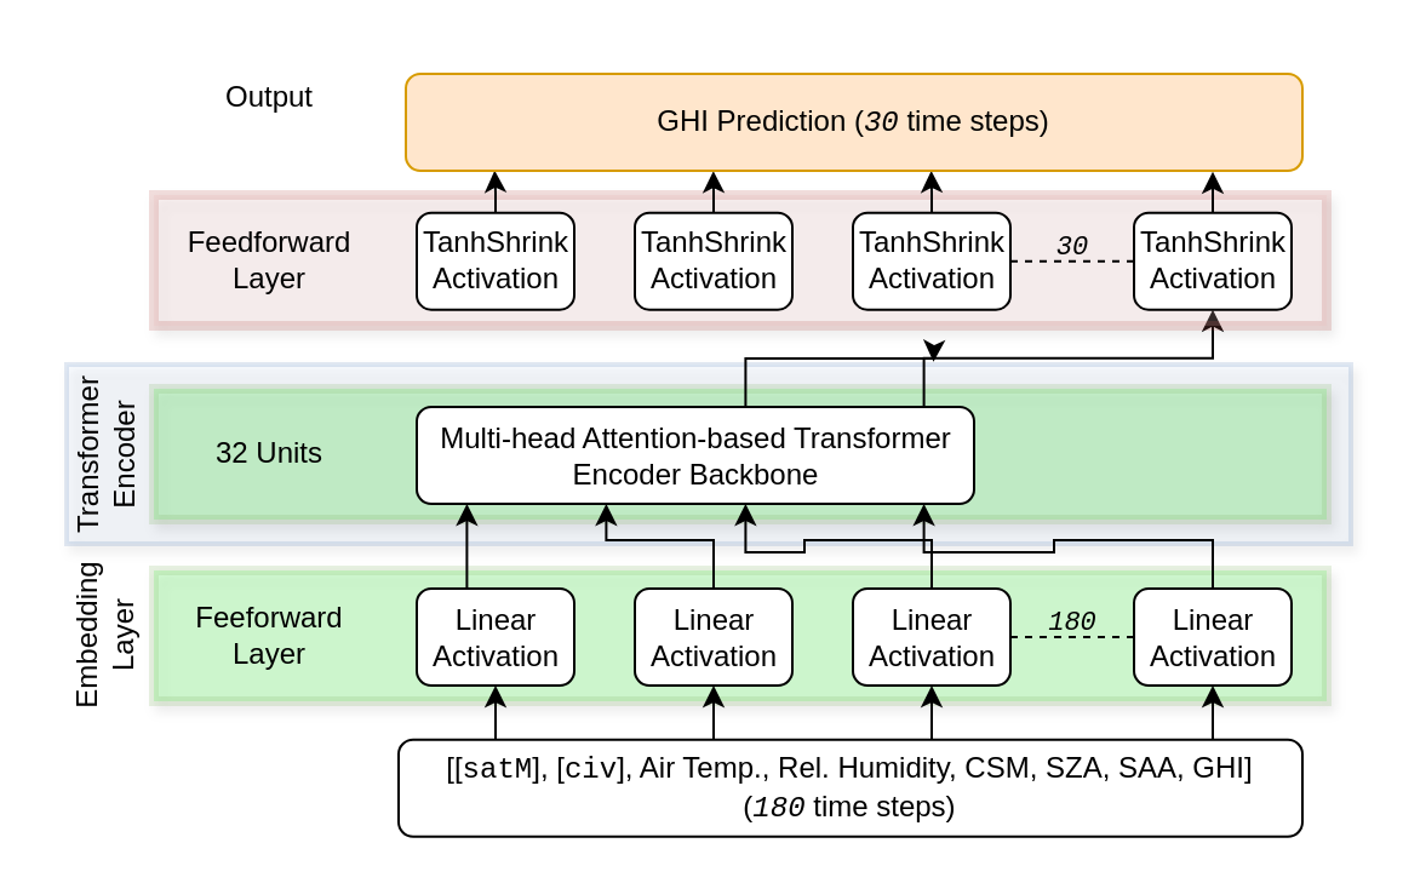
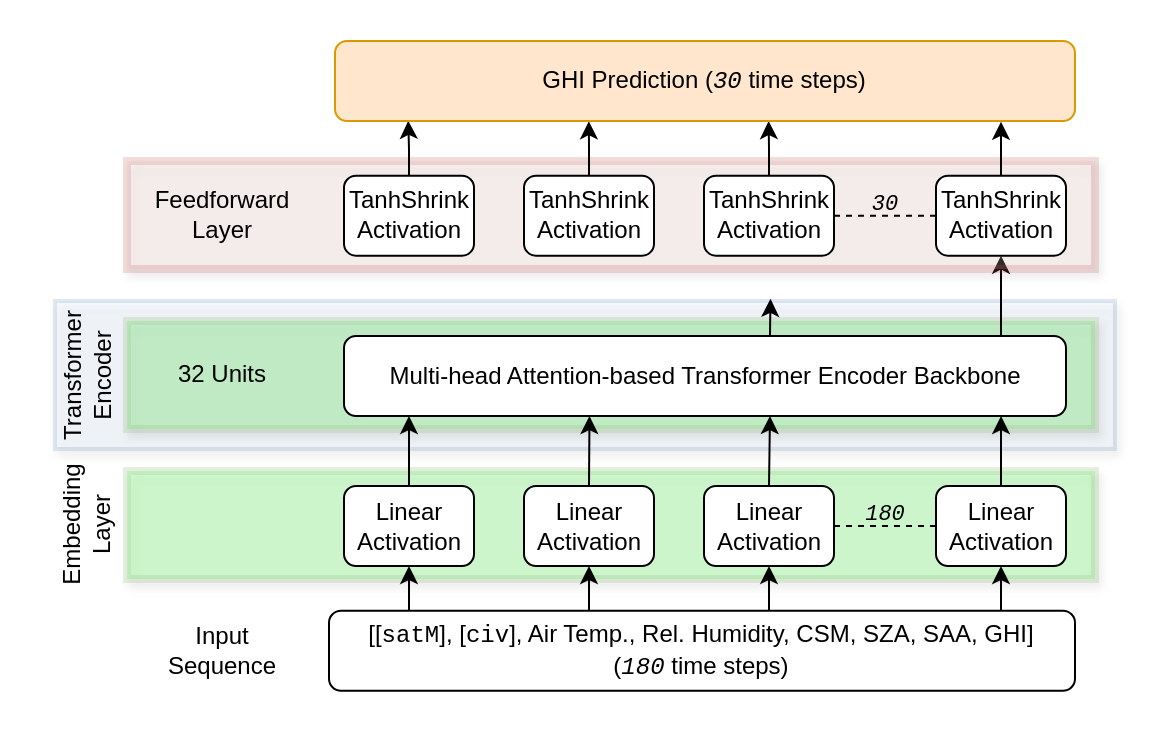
- <mxCell id="36" value="Output" style="text;html=1;strokeColor=none;fillColor=none;align=center;verticalAlign=middle;whiteSpace=wrap;rounded=0;" vertex="1" parent="1"><mxGeometry x="91" y="30" width="40" height="20" as="geometry" /></mxCell>
- <mxCell id="35" value="GHI Prediction (&lt;font face=&quot;Courier New&quot;&gt;&lt;i&gt;30&lt;/i&gt;&lt;/font&gt;&amp;nbsp;time steps)" style="rounded=1;whiteSpace=wrap;html=1;fillColor=#ffe6cc;strokeColor=#d79b00;" vertex="1" parent="1"><mxGeometry x="167" y="30" width="370" height="40" as="geometry" /></mxCell>
+ <mxCell id="35" value="GHI Prediction (&lt;font face=&quot;Courier New&quot;&gt;&lt;i&gt;30&lt;/i&gt;&lt;/font&gt;&amp;nbsp;time steps)" style="rounded=1;whiteSpace=wrap;html=1;fillColor=#ffe6cc;strokeColor=#d79b00;" vertex="1" parent="1"><mxGeometry x="167" y="20" width="370" height="40" as="geometry" /></mxCell>
- <mxCell id="18" value="Multi-head Attention-based Transformer Encoder Backbone" style="rounded=1;whiteSpace=wrap;html=1;imageWidth=24;points=[[0,0,0,0,0],[0,0.25,0,0,0],[0,0.5,0,0,0],[0,0.75,0,0,0],[0,1,0,0,0],[0.01,0,0,0,0],[0.01,1,0,0,0],[0.02,0,0,0,0],[0.02,1,0,0,0],[0.03,0,0,0,0],[0.03,1,0,0,0],[0.04,0,0,0,0],[0.04,1,0,0,0],[0.05,0,0,0,0],[0.05,1,0,0,0],[0.06,0,0,0,0],[0.06,1,0,0,0],[0.07,0,0,0,0],[0.07,1,0,0,0],[0.08,0,0,0,0],[0.08,1,0,0,0],[0.09,0,0,0,0],[0.09,1,0,0,0],[0.1,0,0,0,0],[0.1,1,0,0,0],[0.11,0,0,0,0],[0.11,1,0,0,0],[0.12,0,0,0,0],[0.12,1,0,0,0],[0.13,0,0,0,0],[0.13,1,0,0,0],[0.14,0,0,0,0],[0.14,1,0,0,0],[0.15,0,0,0,0],[0.15,1,0,0,0],[0.16,0,0,0,0],[0.16,1,0,0,0],[0.17,0,0,0,0],[0.17,1,0,0,0],[0.18,0,0,0,0],[0.18,1,0,0,0],[0.19,0,0,0,0],[0.19,1,0,0,0],[0.2,0,0,0,0],[0.2,1,0,0,0],[0.21,0,0,0,0],[0.21,1,0,0,0],[0.22,0,0,0,0],[0.22,1,0,0,0],[0.23,0,0,0,0],[0.23,1,0,0,0],[0.24,0,0,0,0],[0.24,1,0,0,0],[0.25,0,0,0,0],[0.25,1,0,0,0],[0.26,0,0,0,0],[0.26,1,0,0,0],[0.27,0,0,0,0],[0.27,1,0,0,0],[0.28,0,0,0,0],[0.28,1,0,0,0],[0.29,0,0,0,0],[0.29,1,0,0,0],[0.3,0,0,0,0],[0.3,1,0,0,0],[0.31,0,0,0,0],[0.31,1,0,0,0],[0.32,0,0,0,0],[0.32,1,0,0,0],[0.33,0,0,0,0],[0.33,1,0,0,0],[0.34,0,0,0,0],[0.34,1,0,0,0],[0.35,0,0,0,0],[0.35,1,0,0,0],[0.36,0,0,0,0],[0.36,1,0,0,0],[0.37,0,0,0,0],[0.37,1,0,0,0],[0.38,0,0,0,0],[0.38,1,0,0,0],[0.39,0,0,0,0],[0.39,1,0,0,0],[0.4,0,0,0,0],[0.4,1,0,0,0],[0.41,0,0,0,0],[0.41,1,0,0,0],[0.42,0,0,0,0],[0.42,1,0,0,0],[0.43,0,0,0,0],[0.43,1,0,0,0],[0.44,0,0,0,0],[0.44,1,0,0,0],[0.45,0,0,0,0],[0.45,1,0,0,0],[0.46,0,0,0,0],[0.46,1,0,0,0],[0.47,0,0,0,0],[0.47,1,0,0,0],[0.48,0,0,0,0],[0.48,1,0,0,0],[0.49,0,0,0,0],[0.49,1,0,0,0],[0.5,0,0,0,0],[0.5,1,0,0,0],[0.51,0,0,0,0],[0.51,1,0,0,0],[0.52,0,0,0,0],[0.52,1,0,0,0],[0.53,0,0,0,0],[0.53,1,0,0,0],[0.54,0,0,0,0],[0.54,1,0,0,0],[0.55,0,0,0,0],[0.55,1,0,0,0],[0.56,0,0,0,0],[0.56,1,0,0,0],[0.57,0,0,0,0],[0.57,1,0,0,0],[0.58,0,0,0,0],[0.58,1,0,0,0],[0.59,0,0,0,0],[0.59,1,0,0,0],[0.6,0,0,0,0],[0.6,1,0,0,0],[0.61,0,0,0,0],[0.61,1,0,0,0],[0.62,0,0,0,0],[0.62,1,0,0,0],[0.63,0,0,0,0],[0.63,1,0,0,0],[0.64,0,0,0,0],[0.64,1,0,0,0],[0.65,0,0,0,0],[0.65,1,0,0,0],[0.66,0,0,0,0],[0.66,1,0,0,0],[0.67,0,0,0,0],[0.67,1,0,0,0],[0.68,0,0,0,0],[0.68,1,0,0,0],[0.69,0,0,0,0],[0.69,1,0,0,0],[0.7,0,0,0,0],[0.7,1,0,0,0],[0.71,0,0,0,0],[0.71,1,0,0,0],[0.72,0,0,0,0],[0.72,1,0,0,0],[0.73,0,0,0,0],[0.73,1,0,0,0],[0.74,0,0,0,0],[0.74,1,0,0,0],[0.75,0,0,0,0],[0.75,1,0,0,0],[0.76,0,0,0,0],[0.76,1,0,0,0],[0.77,0,0,0,0],[0.77,1,0,0,0],[0.78,0,0,0,0],[0.78,1,0,0,0],[0.79,0,0,0,0],[0.79,1,0,0,0],[0.8,0,0,0,0],[0.8,1,0,0,0],[0.81,0,0,0,0],[0.81,1,0,0,0],[0.82,0,0,0,0],[0.82,1,0,0,0],[0.83,0,0,0,0],[0.83,1,0,0,0],[0.84,0,0,0,0],[0.84,1,0,0,0],[0.85,0,0,0,0],[0.85,1,0,0,0],[0.86,0,0,0,0],[0.86,1,0,0,0],[0.87,0,0,0,0],[0.87,1,0,0,0],[0.88,0,0,0,0],[0.88,1,0,0,0],[0.89,0,0,0,0],[0.89,1,0,0,0],[0.9,0,0,0,0],[0.9,1,0,0,0],[0.91,0,0,0,0],[0.91,1,0,0,0],[0.92,0,0,0,0],[0.92,1,0,0,0],[0.93,0,0,0,0],[0.93,1,0,0,0],[0.94,0,0,0,0],[0.94,1,0,0,0],[0.95,0,0,0,0],[0.95,1,0,0,0],[0.96,0,0,0,0],[0.96,1,0,0,0],[0.97,0,0,0,0],[0.97,1,0,0,0],[0.98,0,0,0,0],[0.98,1,0,0,0],[0.99,0,0,0,0],[0.99,1,0,0,0],[1,0,0,0,0],[1,0.25,0,0,0],[1,0.5,0,0,0],[1,0.75,0,0,0],[1,1,0,0,0]];" vertex="1" parent="1"><mxGeometry x="171.5" y="167.5" width="230" height="40" as="geometry" /></mxCell>
+ <mxCell id="18" value="Multi-head Attention-based Transformer Encoder Backbone" style="rounded=1;whiteSpace=wrap;html=1;imageWidth=24;points=[[0,0,0,0,0],[0,0.25,0,0,0],[0,0.5,0,0,0],[0,0.75,0,0,0],[0,1,0,0,0],[0.01,0,0,0,0],[0.01,1,0,0,0],[0.02,0,0,0,0],[0.02,1,0,0,0],[0.03,0,0,0,0],[0.03,1,0,0,0],[0.04,0,0,0,0],[0.04,1,0,0,0],[0.05,0,0,0,0],[0.05,1,0,0,0],[0.06,0,0,0,0],[0.06,1,0,0,0],[0.07,0,0,0,0],[0.07,1,0,0,0],[0.08,0,0,0,0],[0.08,1,0,0,0],[0.09,0,0,0,0],[0.09,1,0,0,0],[0.1,0,0,0,0],[0.1,1,0,0,0],[0.11,0,0,0,0],[0.11,1,0,0,0],[0.12,0,0,0,0],[0.12,1,0,0,0],[0.13,0,0,0,0],[0.13,1,0,0,0],[0.14,0,0,0,0],[0.14,1,0,0,0],[0.15,0,0,0,0],[0.15,1,0,0,0],[0.16,0,0,0,0],[0.16,1,0,0,0],[0.17,0,0,0,0],[0.17,1,0,0,0],[0.18,0,0,0,0],[0.18,1,0,0,0],[0.19,0,0,0,0],[0.19,1,0,0,0],[0.2,0,0,0,0],[0.2,1,0,0,0],[0.21,0,0,0,0],[0.21,1,0,0,0],[0.22,0,0,0,0],[0.22,1,0,0,0],[0.23,0,0,0,0],[0.23,1,0,0,0],[0.24,0,0,0,0],[0.24,1,0,0,0],[0.25,0,0,0,0],[0.25,1,0,0,0],[0.26,0,0,0,0],[0.26,1,0,0,0],[0.27,0,0,0,0],[0.27,1,0,0,0],[0.28,0,0,0,0],[0.28,1,0,0,0],[0.29,0,0,0,0],[0.29,1,0,0,0],[0.3,0,0,0,0],[0.3,1,0,0,0],[0.31,0,0,0,0],[0.31,1,0,0,0],[0.32,0,0,0,0],[0.32,1,0,0,0],[0.33,0,0,0,0],[0.33,1,0,0,0],[0.34,0,0,0,0],[0.34,1,0,0,0],[0.35,0,0,0,0],[0.35,1,0,0,0],[0.36,0,0,0,0],[0.36,1,0,0,0],[0.37,0,0,0,0],[0.37,1,0,0,0],[0.38,0,0,0,0],[0.38,1,0,0,0],[0.39,0,0,0,0],[0.39,1,0,0,0],[0.4,0,0,0,0],[0.4,1,0,0,0],[0.41,0,0,0,0],[0.41,1,0,0,0],[0.42,0,0,0,0],[0.42,1,0,0,0],[0.43,0,0,0,0],[0.43,1,0,0,0],[0.44,0,0,0,0],[0.44,1,0,0,0],[0.45,0,0,0,0],[0.45,1,0,0,0],[0.46,0,0,0,0],[0.46,1,0,0,0],[0.47,0,0,0,0],[0.47,1,0,0,0],[0.48,0,0,0,0],[0.48,1,0,0,0],[0.49,0,0,0,0],[0.49,1,0,0,0],[0.5,0,0,0,0],[0.5,1,0,0,0],[0.51,0,0,0,0],[0.51,1,0,0,0],[0.52,0,0,0,0],[0.52,1,0,0,0],[0.53,0,0,0,0],[0.53,1,0,0,0],[0.54,0,0,0,0],[0.54,1,0,0,0],[0.55,0,0,0,0],[0.55,1,0,0,0],[0.56,0,0,0,0],[0.56,1,0,0,0],[0.57,0,0,0,0],[0.57,1,0,0,0],[0.58,0,0,0,0],[0.58,1,0,0,0],[0.59,0,0,0,0],[0.59,1,0,0,0],[0.6,0,0,0,0],[0.6,1,0,0,0],[0.61,0,0,0,0],[0.61,1,0,0,0],[0.62,0,0,0,0],[0.62,1,0,0,0],[0.63,0,0,0,0],[0.63,1,0,0,0],[0.64,0,0,0,0],[0.64,1,0,0,0],[0.65,0,0,0,0],[0.65,1,0,0,0],[0.66,0,0,0,0],[0.66,1,0,0,0],[0.67,0,0,0,0],[0.67,1,0,0,0],[0.68,0,0,0,0],[0.68,1,0,0,0],[0.69,0,0,0,0],[0.69,1,0,0,0],[0.7,0,0,0,0],[0.7,1,0,0,0],[0.71,0,0,0,0],[0.71,1,0,0,0],[0.72,0,0,0,0],[0.72,1,0,0,0],[0.73,0,0,0,0],[0.73,1,0,0,0],[0.74,0,0,0,0],[0.74,1,0,0,0],[0.75,0,0,0,0],[0.75,1,0,0,0],[0.76,0,0,0,0],[0.76,1,0,0,0],[0.77,0,0,0,0],[0.77,1,0,0,0],[0.78,0,0,0,0],[0.78,1,0,0,0],[0.79,0,0,0,0],[0.79,1,0,0,0],[0.8,0,0,0,0],[0.8,1,0,0,0],[0.81,0,0,0,0],[0.81,1,0,0,0],[0.82,0,0,0,0],[0.82,1,0,0,0],[0.83,0,0,0,0],[0.83,1,0,0,0],[0.84,0,0,0,0],[0.84,1,0,0,0],[0.85,0,0,0,0],[0.85,1,0,0,0],[0.86,0,0,0,0],[0.86,1,0,0,0],[0.87,0,0,0,0],[0.87,1,0,0,0],[0.88,0,0,0,0],[0.88,1,0,0,0],[0.89,0,0,0,0],[0.89,1,0,0,0],[0.9,0,0,0,0],[0.9,1,0,0,0],[0.91,0,0,0,0],[0.91,1,0,0,0],[0.92,0,0,0,0],[0.92,1,0,0,0],[0.93,0,0,0,0],[0.93,1,0,0,0],[0.94,0,0,0,0],[0.94,1,0,0,0],[0.95,0,0,0,0],[0.95,1,0,0,0],[0.96,0,0,0,0],[0.96,1,0,0,0],[0.97,0,0,0,0],[0.97,1,0,0,0],[0.98,0,0,0,0],[0.98,1,0,0,0],[0.99,0,0,0,0],[0.99,1,0,0,0],[1,0,0,0,0],[1,0.25,0,0,0],[1,0.5,0,0,0],[1,0.75,0,0,0],[1,1,0,0,0]];" vertex="1" parent="1"><mxGeometry x="171.5" y="167.5" width="361" height="40" as="geometry" /></mxCell>
- <mxCell id="14" value="Feeforward&lt;br&gt;Layer" style="text;html=1;strokeColor=none;fillColor=none;align=center;verticalAlign=middle;whiteSpace=wrap;rounded=0;" vertex="1" parent="1"><mxGeometry x="83" y="252" width="56" height="20" as="geometry" /></mxCell>
+ <mxCell id="9" value="Input Sequence" style="text;html=1;strokeColor=none;fillColor=none;align=center;verticalAlign=middle;whiteSpace=wrap;rounded=0;" vertex="1" parent="1"><mxGeometry x="91" y="314.85" width="40" height="20" as="geometry" /></mxCell>
